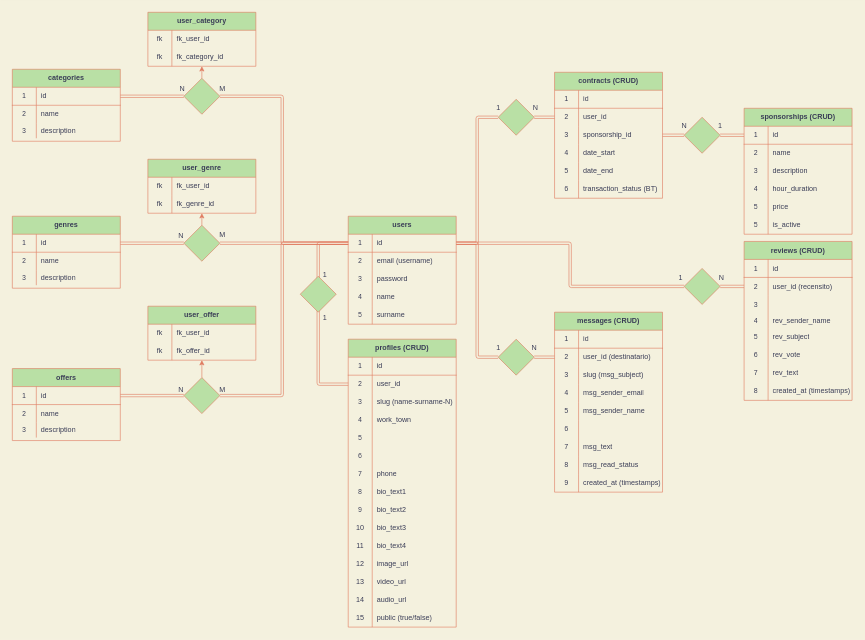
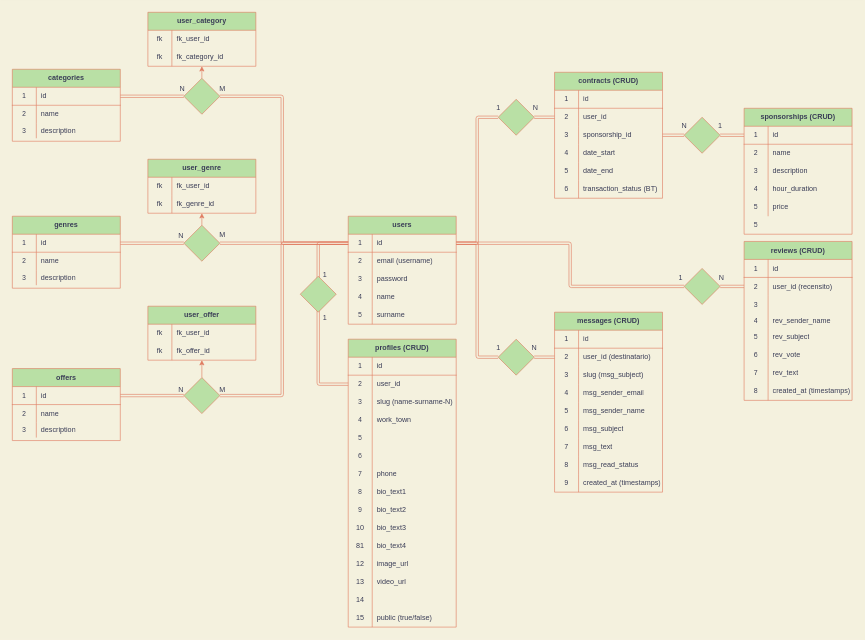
- <mxCell id="108" value="is_active" style="shape=partialRectangle;html=1;whiteSpace=wrap;connectable=0;fillColor=none;top=0;left=0;bottom=0;right=0;align=left;spacingLeft=6;overflow=hidden;strokeColor=#E07A5F;fontColor=#393C56;" parent="106" vertex="1"><mxGeometry x="40" width="140" height="30" as="geometry" /></mxCell>
+ <mxCell id="152" value="msg_subject" style="shape=partialRectangle;html=1;whiteSpace=wrap;connectable=0;fillColor=none;top=0;left=0;bottom=0;right=0;align=left;spacingLeft=6;overflow=hidden;strokeColor=#E07A5F;fontColor=#393C56;" parent="150" vertex="1"><mxGeometry x="40" width="140" height="30" as="geometry" /></mxCell>
- <mxCell id="192" value="11" style="shape=partialRectangle;html=1;whiteSpace=wrap;connectable=0;fillColor=none;top=0;left=0;bottom=0;right=0;overflow=hidden;strokeColor=#E07A5F;fontColor=#393C56;" parent="191" vertex="1"><mxGeometry width="40" height="30" as="geometry" /></mxCell>
+ <mxCell id="192" value="81" style="shape=partialRectangle;html=1;whiteSpace=wrap;connectable=0;fillColor=none;top=0;left=0;bottom=0;right=0;overflow=hidden;strokeColor=#E07A5F;fontColor=#393C56;" parent="191" vertex="1"><mxGeometry width="40" height="30" as="geometry" /></mxCell>
- <mxCell id="202" value="audio_url" style="shape=partialRectangle;html=1;whiteSpace=wrap;connectable=0;fillColor=none;top=0;left=0;bottom=0;right=0;align=left;spacingLeft=6;overflow=hidden;strokeColor=#E07A5F;fontColor=#393C56;" parent="200" vertex="1"><mxGeometry x="40" width="140" height="30" as="geometry" /></mxCell>
